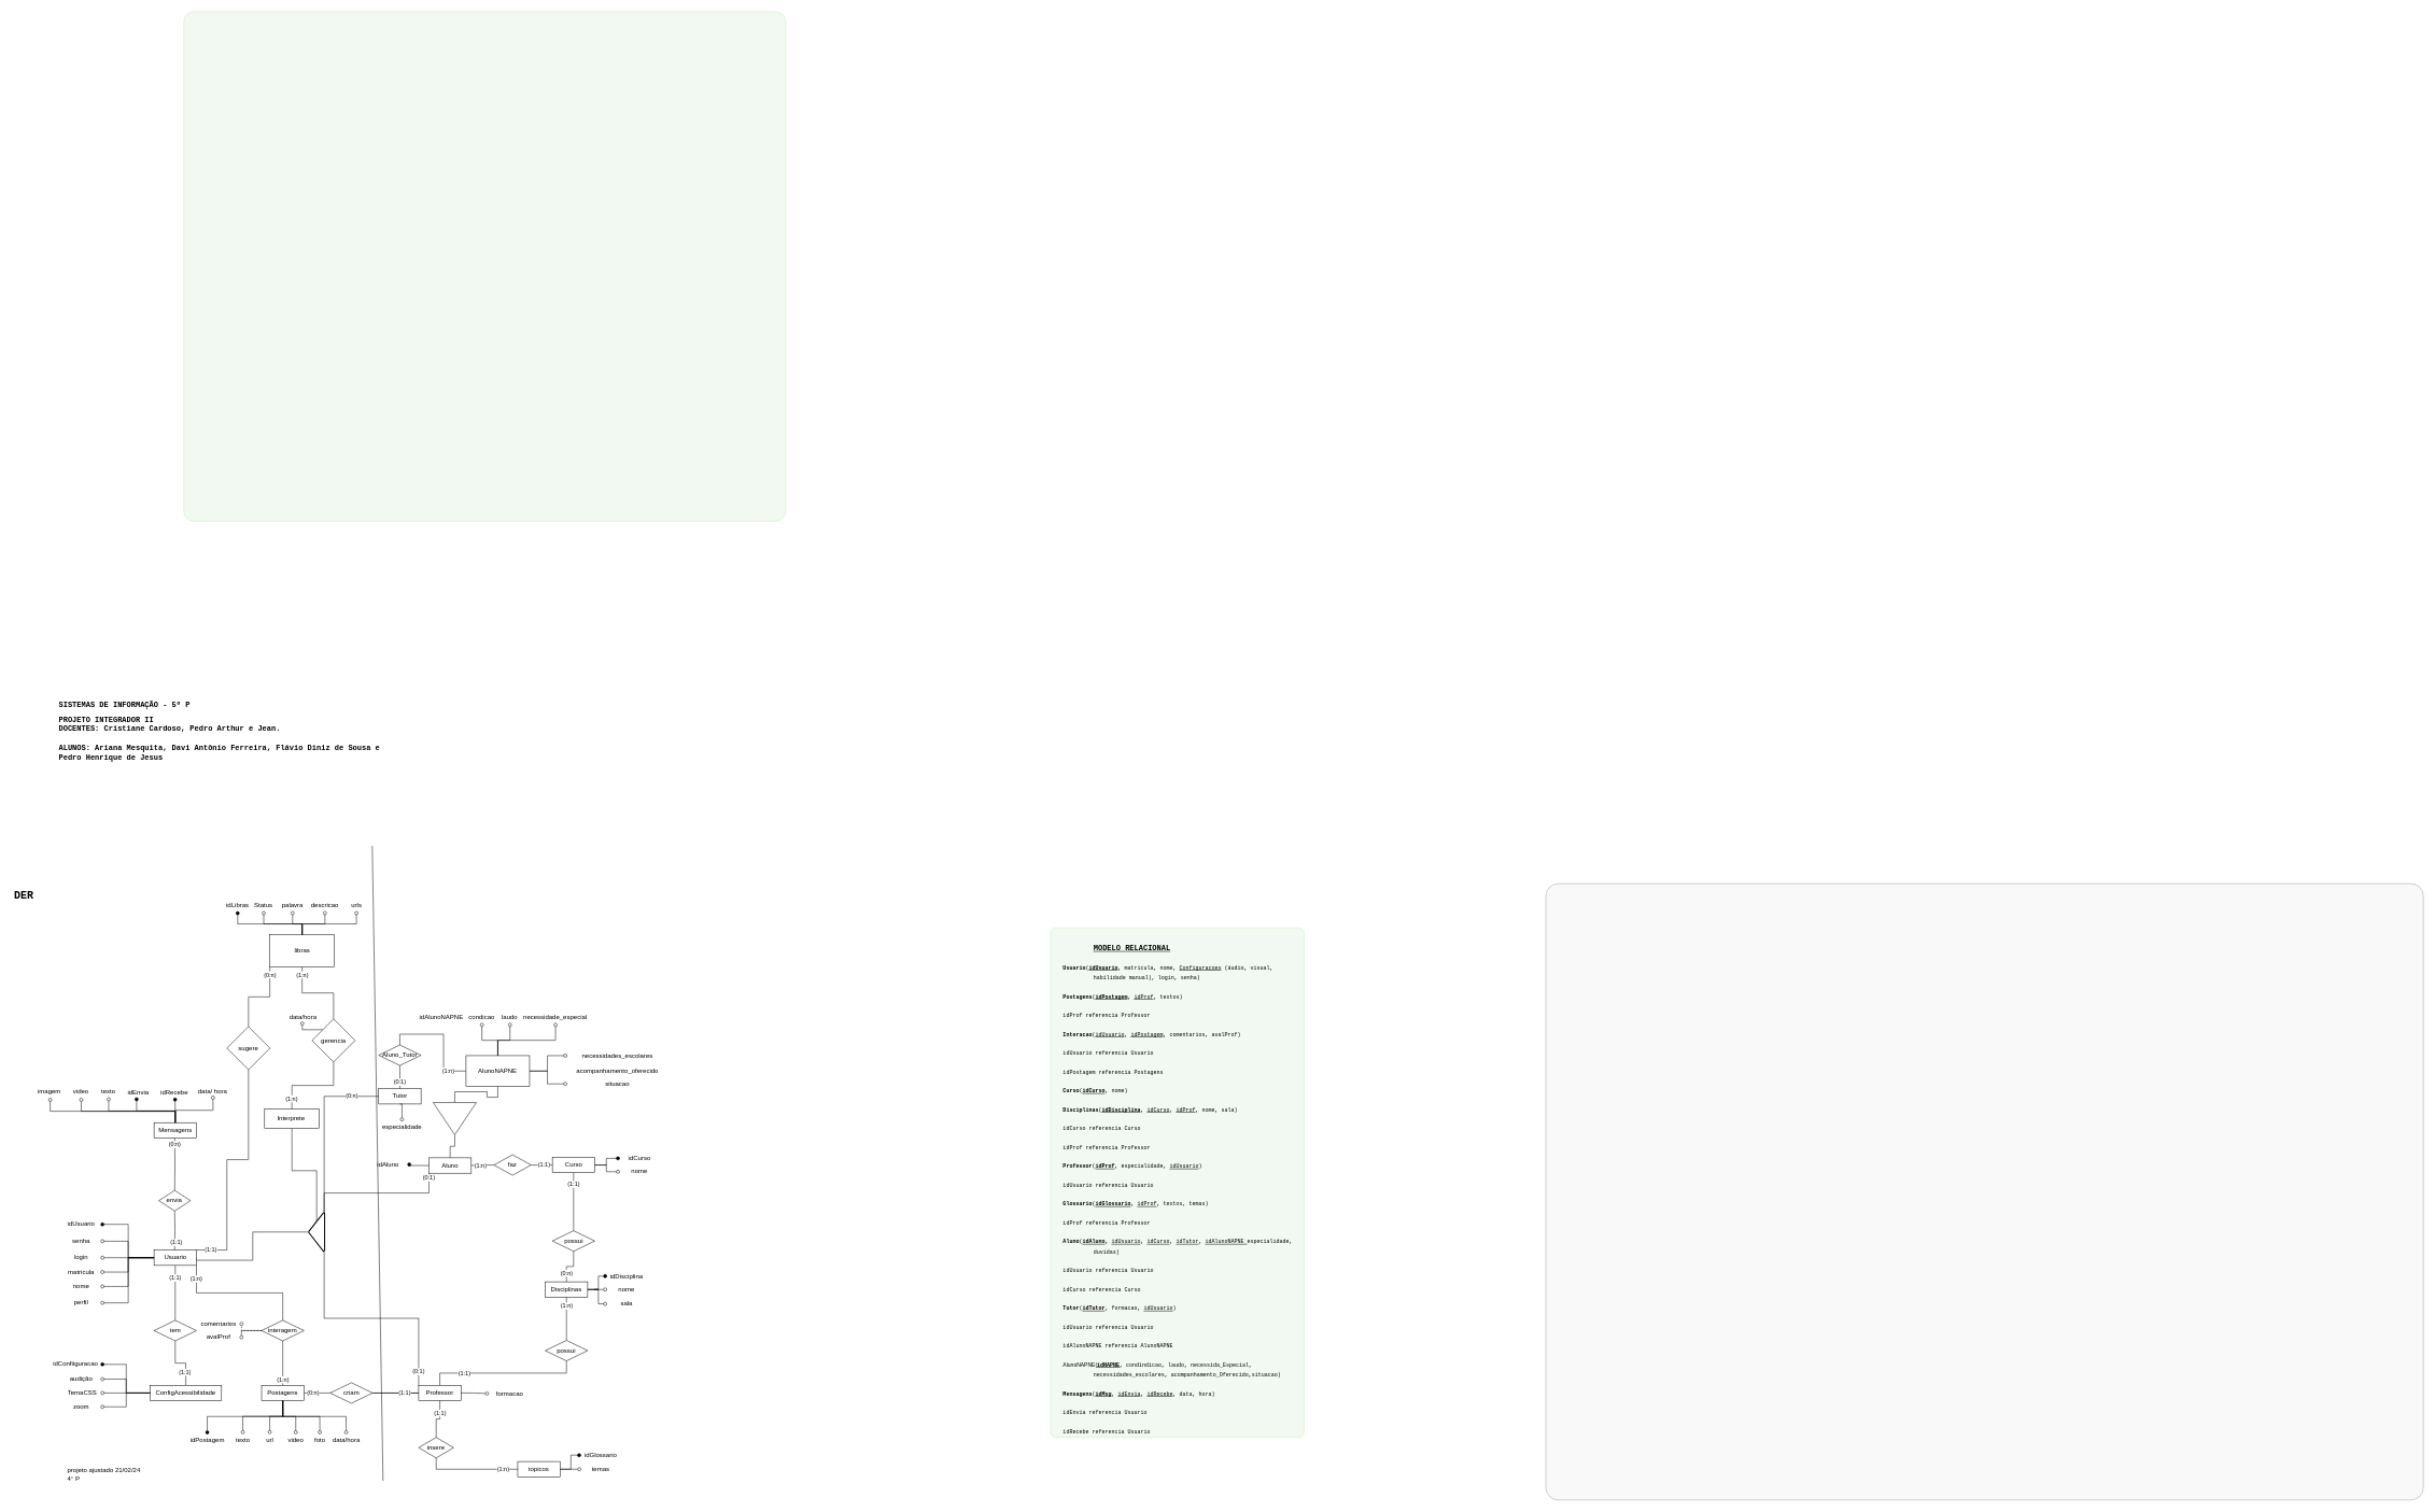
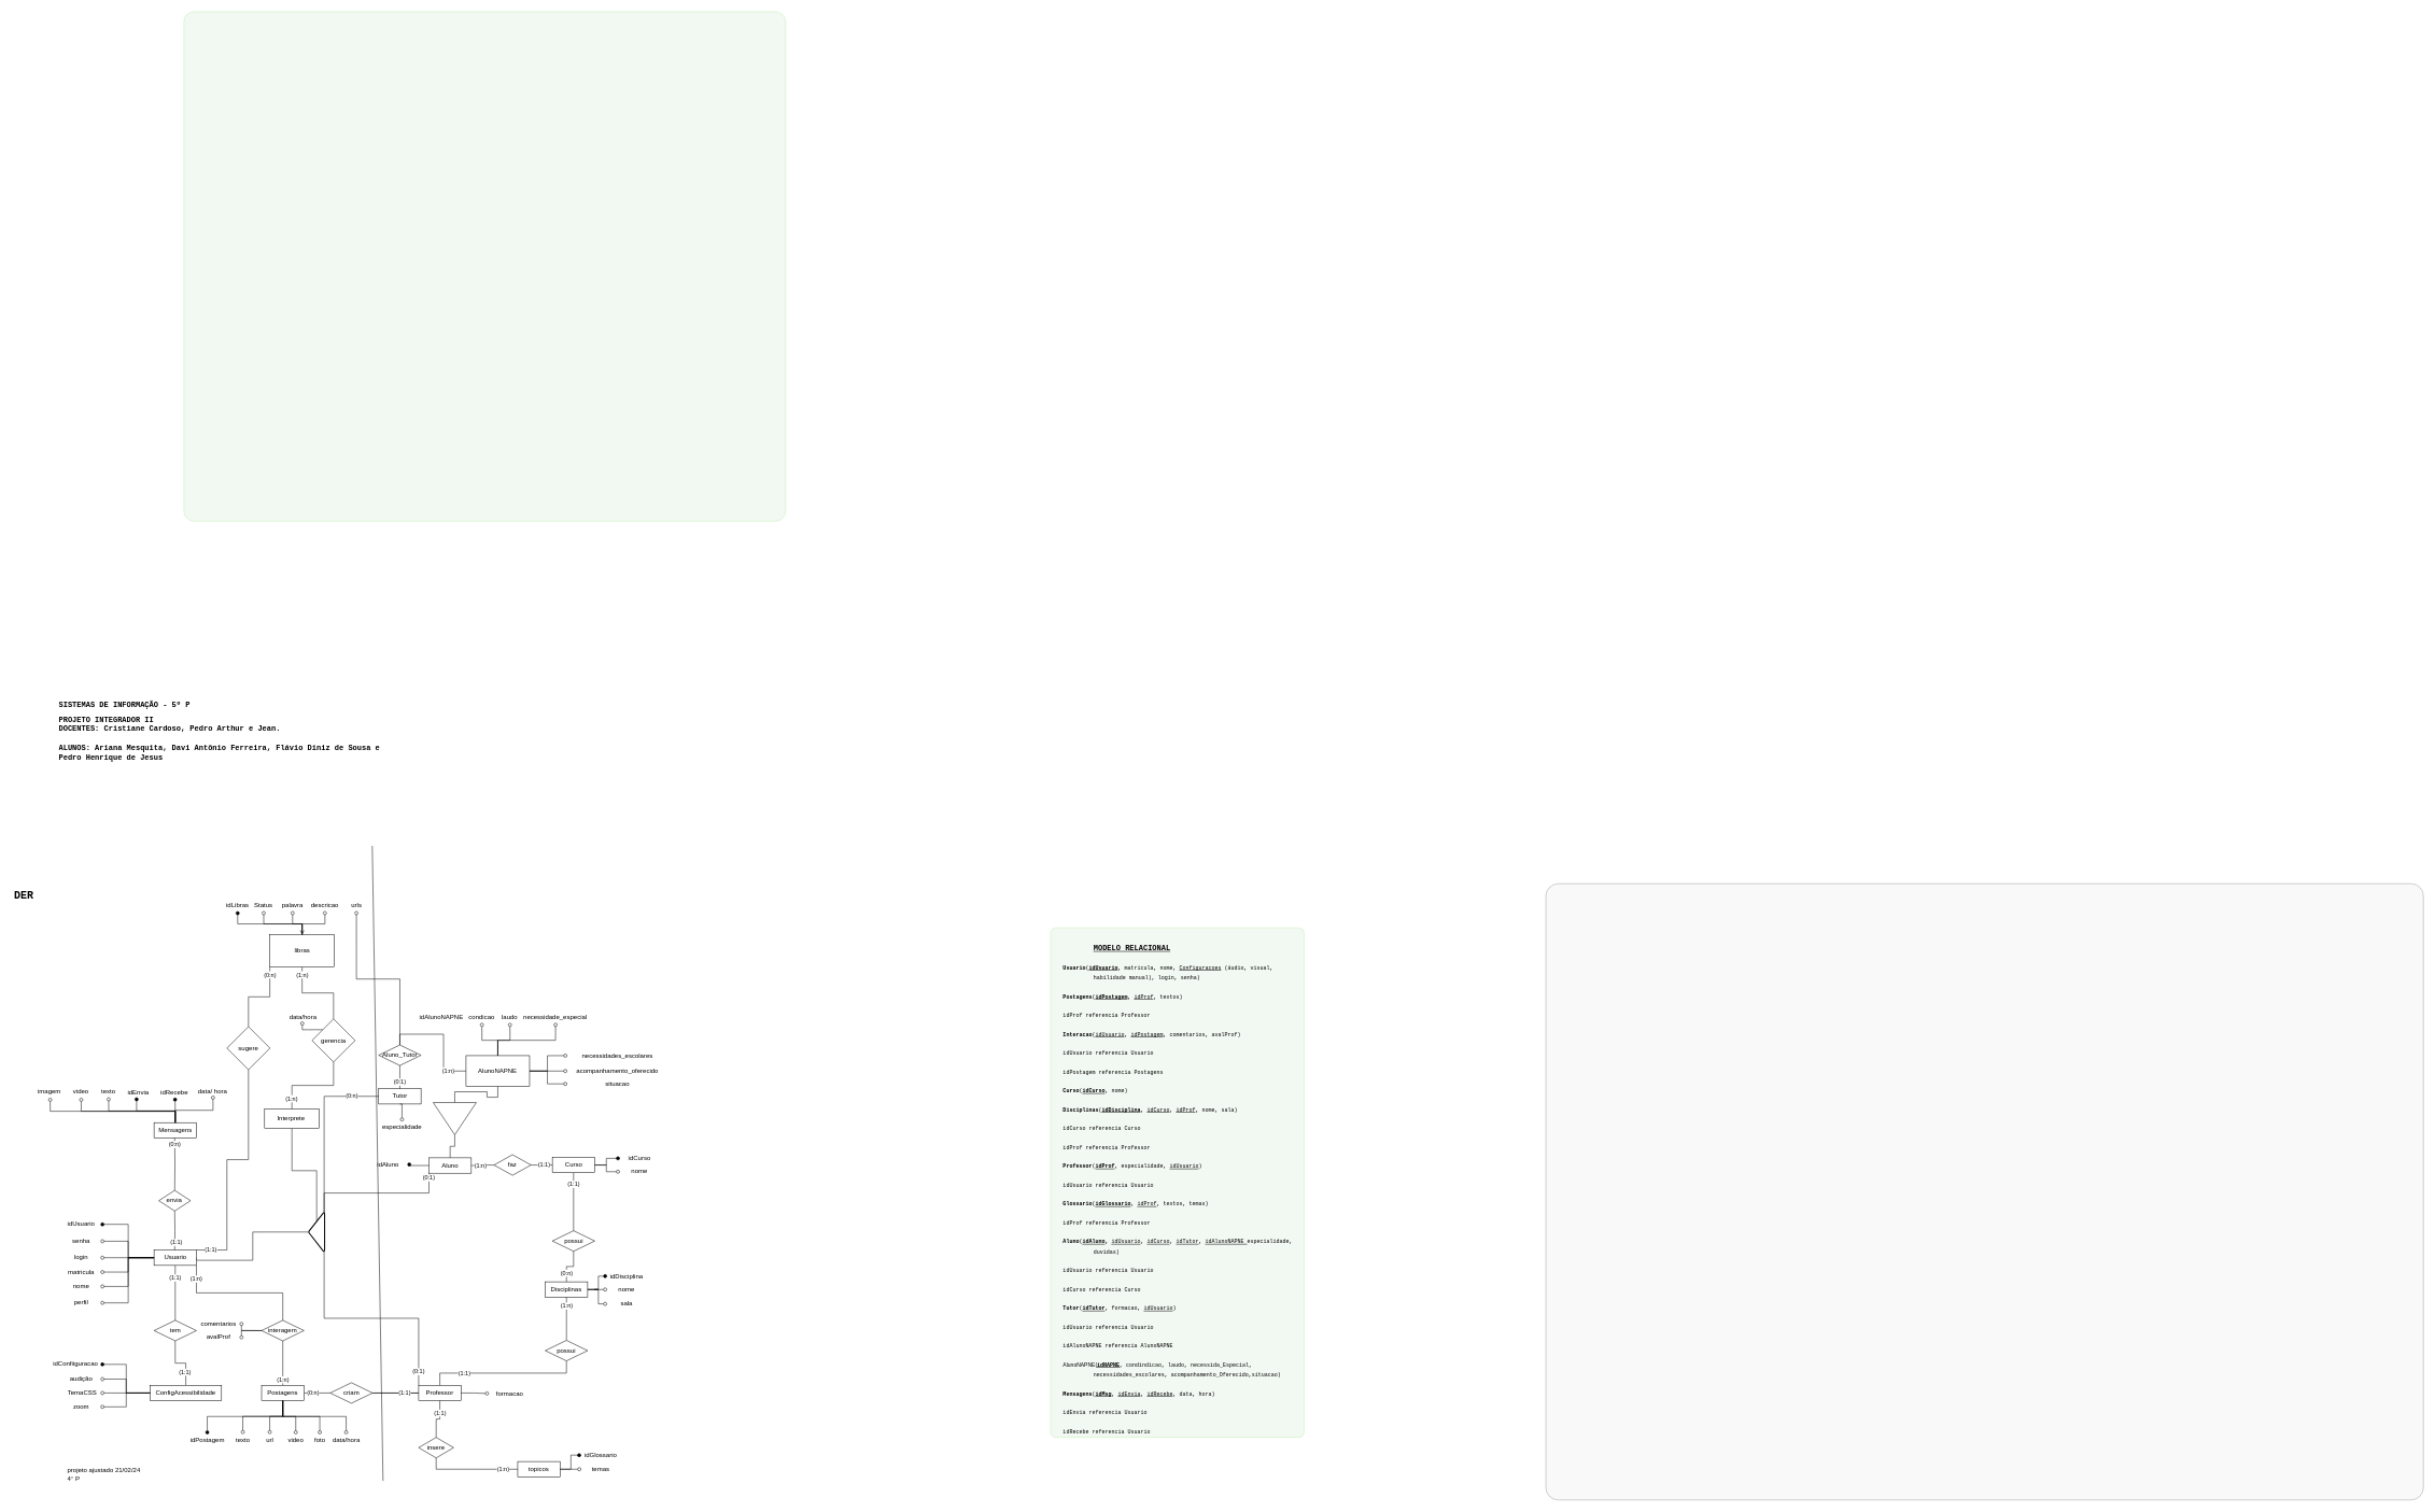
- <mxCell id="96" style="edgeStyle=orthogonalEdgeStyle;rounded=0;orthogonalLoop=1;jettySize=auto;html=1;exitX=0.5;exitY=1;exitDx=0;exitDy=0;entryX=0.5;entryY=0;entryDx=0;entryDy=0;startArrow=oval;startFill=0;endArrow=none;endFill=0;" parent="92" source="97" target="93" edge="1"><mxGeometry relative="1" as="geometry"><mxPoint x="191.99" y="80" as="targetPoint" /></mxGeometry></mxCell>
+ <mxCell id="96" style="edgeStyle=orthogonalEdgeStyle;rounded=0;orthogonalLoop=1;jettySize=auto;html=1;exitX=0.5;exitY=1;exitDx=0;exitDy=0;entryX=0.5;entryY=0;entryDx=0;entryDy=0;startArrow=oval;startFill=0;endArrow=open;endFill=0;" parent="92" source="97" target="93" edge="1"><mxGeometry relative="1" as="geometry"><mxPoint x="191.99" y="80" as="targetPoint" /></mxGeometry></mxCell>
- <mxCell id="98" style="edgeStyle=orthogonalEdgeStyle;rounded=0;orthogonalLoop=1;jettySize=auto;html=1;exitX=0.5;exitY=1;exitDx=0;exitDy=0;entryX=0.5;entryY=0;entryDx=0;entryDy=0;startArrow=oval;startFill=0;endArrow=none;endFill=0;" parent="92" source="99" target="93" edge="1"><mxGeometry relative="1" as="geometry" /></mxCell>
+ <mxCell id="98" style="edgeStyle=orthogonalEdgeStyle;rounded=0;orthogonalLoop=1;jettySize=auto;html=1;exitX=0.5;exitY=1;exitDx=0;exitDy=0;startArrow=oval;startFill=0;endArrow=none;endFill=0;" parent="92" source="99" target="77" edge="1"><mxGeometry relative="1" as="geometry" /></mxCell>
+ <mxCell id="54" style="edgeStyle=orthogonalEdgeStyle;rounded=0;orthogonalLoop=1;jettySize=auto;html=1;exitX=1;exitY=0.5;exitDx=0;exitDy=0;entryX=1;entryY=0.5;entryDx=0;entryDy=0;endArrow=oval;endFill=0;" parent="1" source="46" target="57" edge="1"><mxGeometry relative="1" as="geometry" /></mxCell>
- <mxCell id="161" style="edgeStyle=orthogonalEdgeStyle;rounded=0;orthogonalLoop=1;jettySize=auto;html=1;exitX=0;exitY=0.5;exitDx=0;exitDy=0;endArrow=oval;endFill=0;entryX=1;entryY=0.5;entryDx=0;entryDy=0;dashed=1;" parent="157" source="160" target="158" edge="1"><mxGeometry relative="1" as="geometry"><mxPoint x="166.494" y="-26.713" as="targetPoint" /><mxPoint x="166.297" y="-1.908" as="sourcePoint" /></mxGeometry></mxCell>
+ <mxCell id="161" style="edgeStyle=orthogonalEdgeStyle;rounded=0;orthogonalLoop=1;jettySize=auto;html=1;exitX=0;exitY=0.5;exitDx=0;exitDy=0;endArrow=oval;endFill=0;entryX=1;entryY=0.5;entryDx=0;entryDy=0;" parent="157" source="160" target="158" edge="1"><mxGeometry relative="1" as="geometry"><mxPoint x="166.494" y="-26.713" as="targetPoint" /><mxPoint x="166.297" y="-1.908" as="sourcePoint" /></mxGeometry></mxCell>
